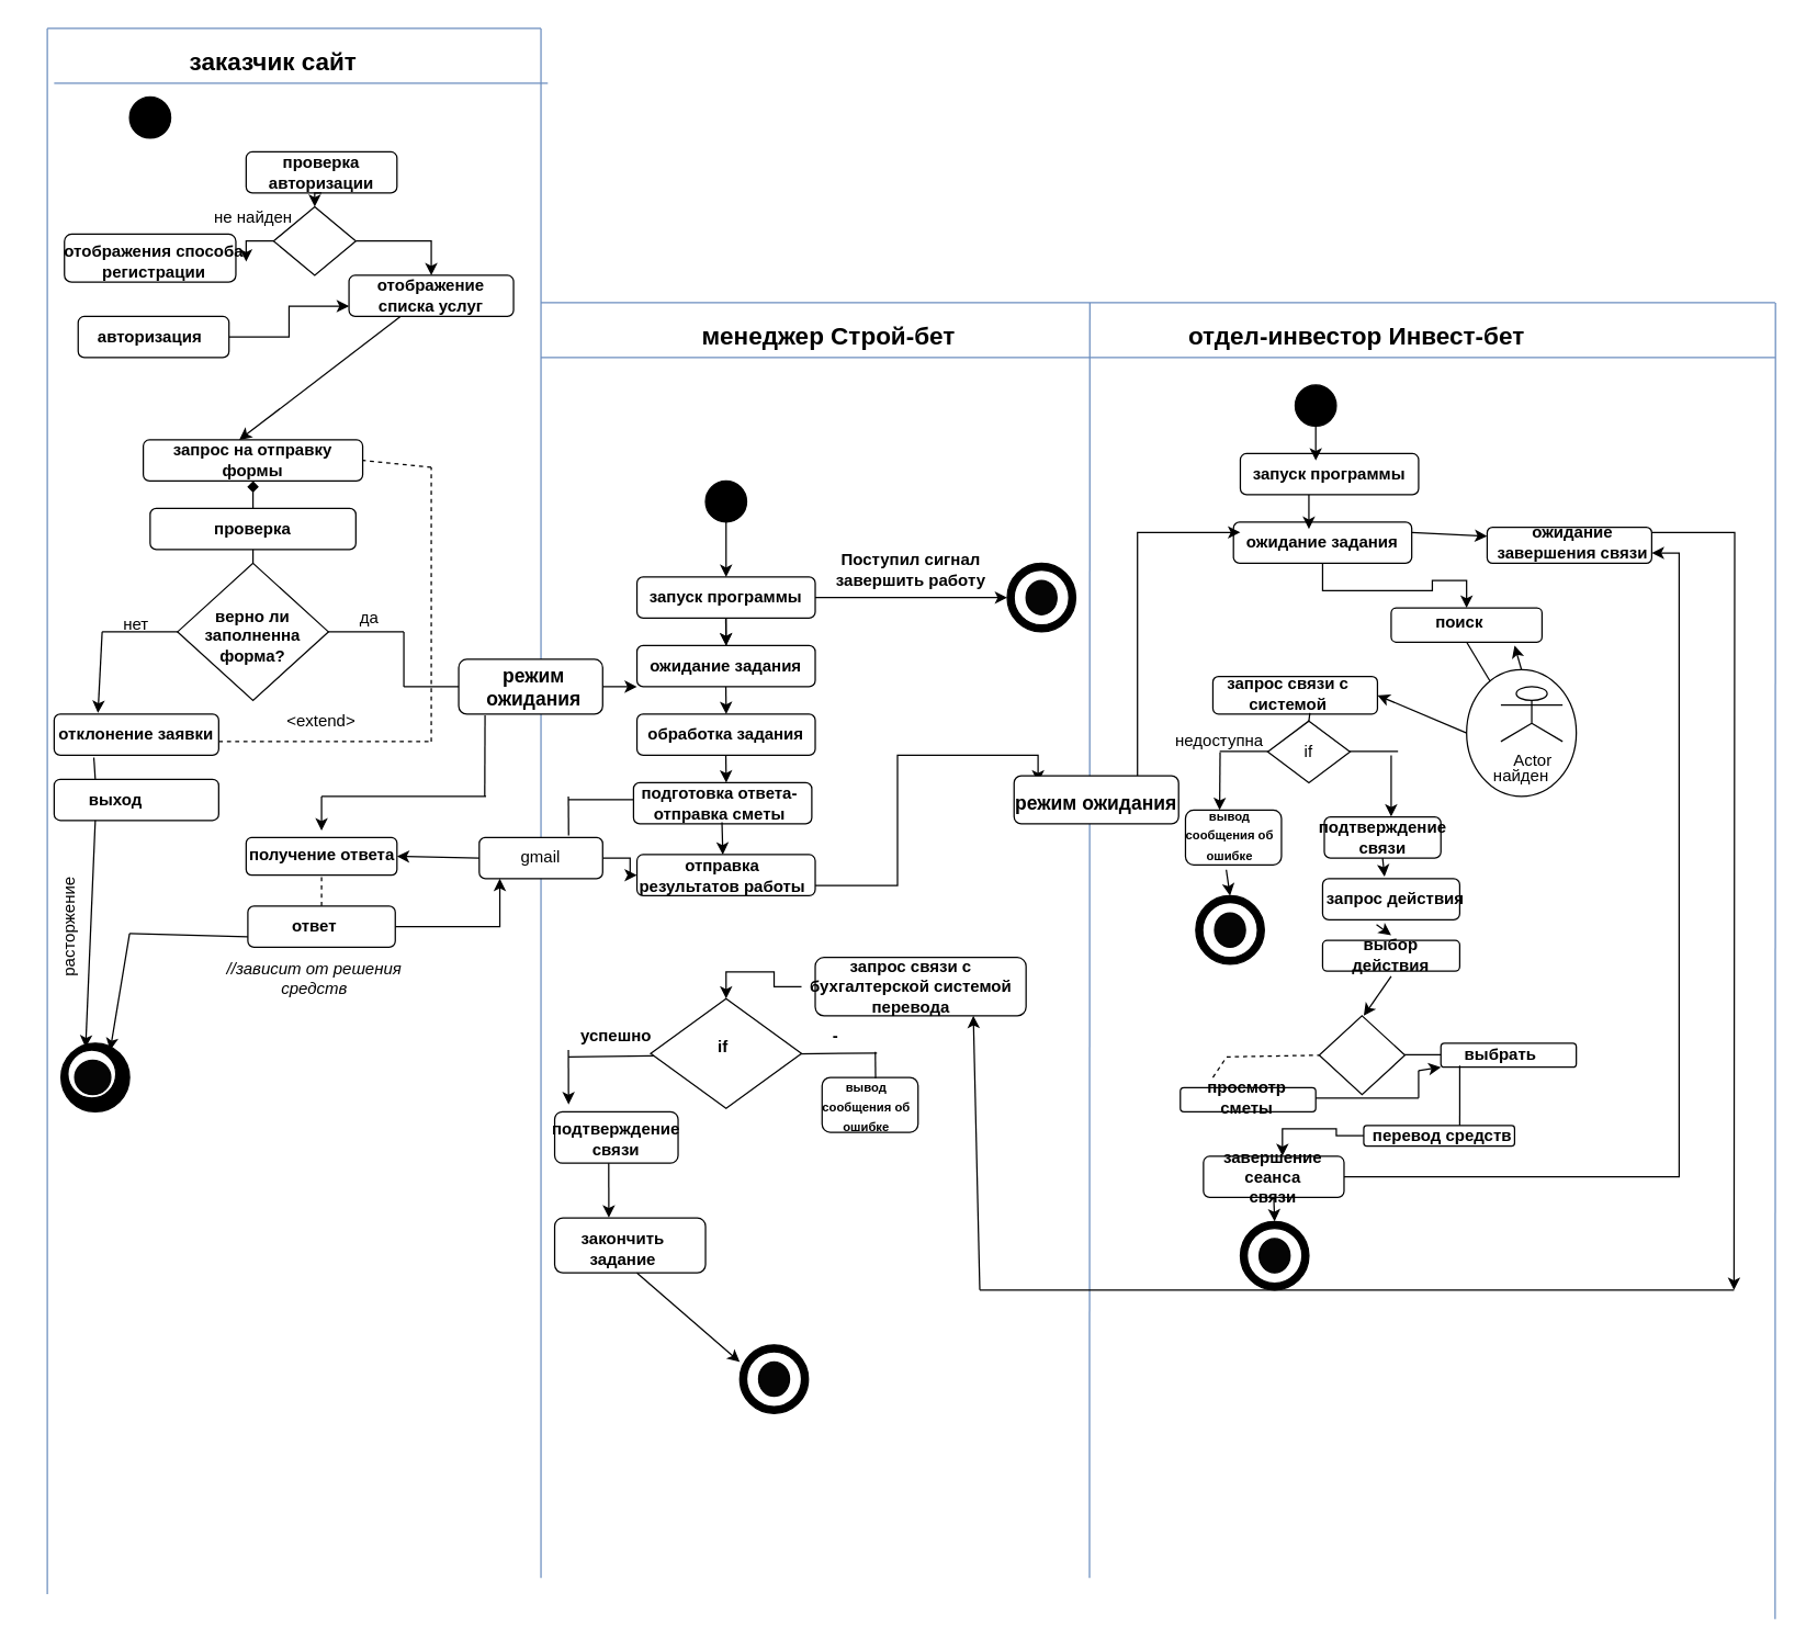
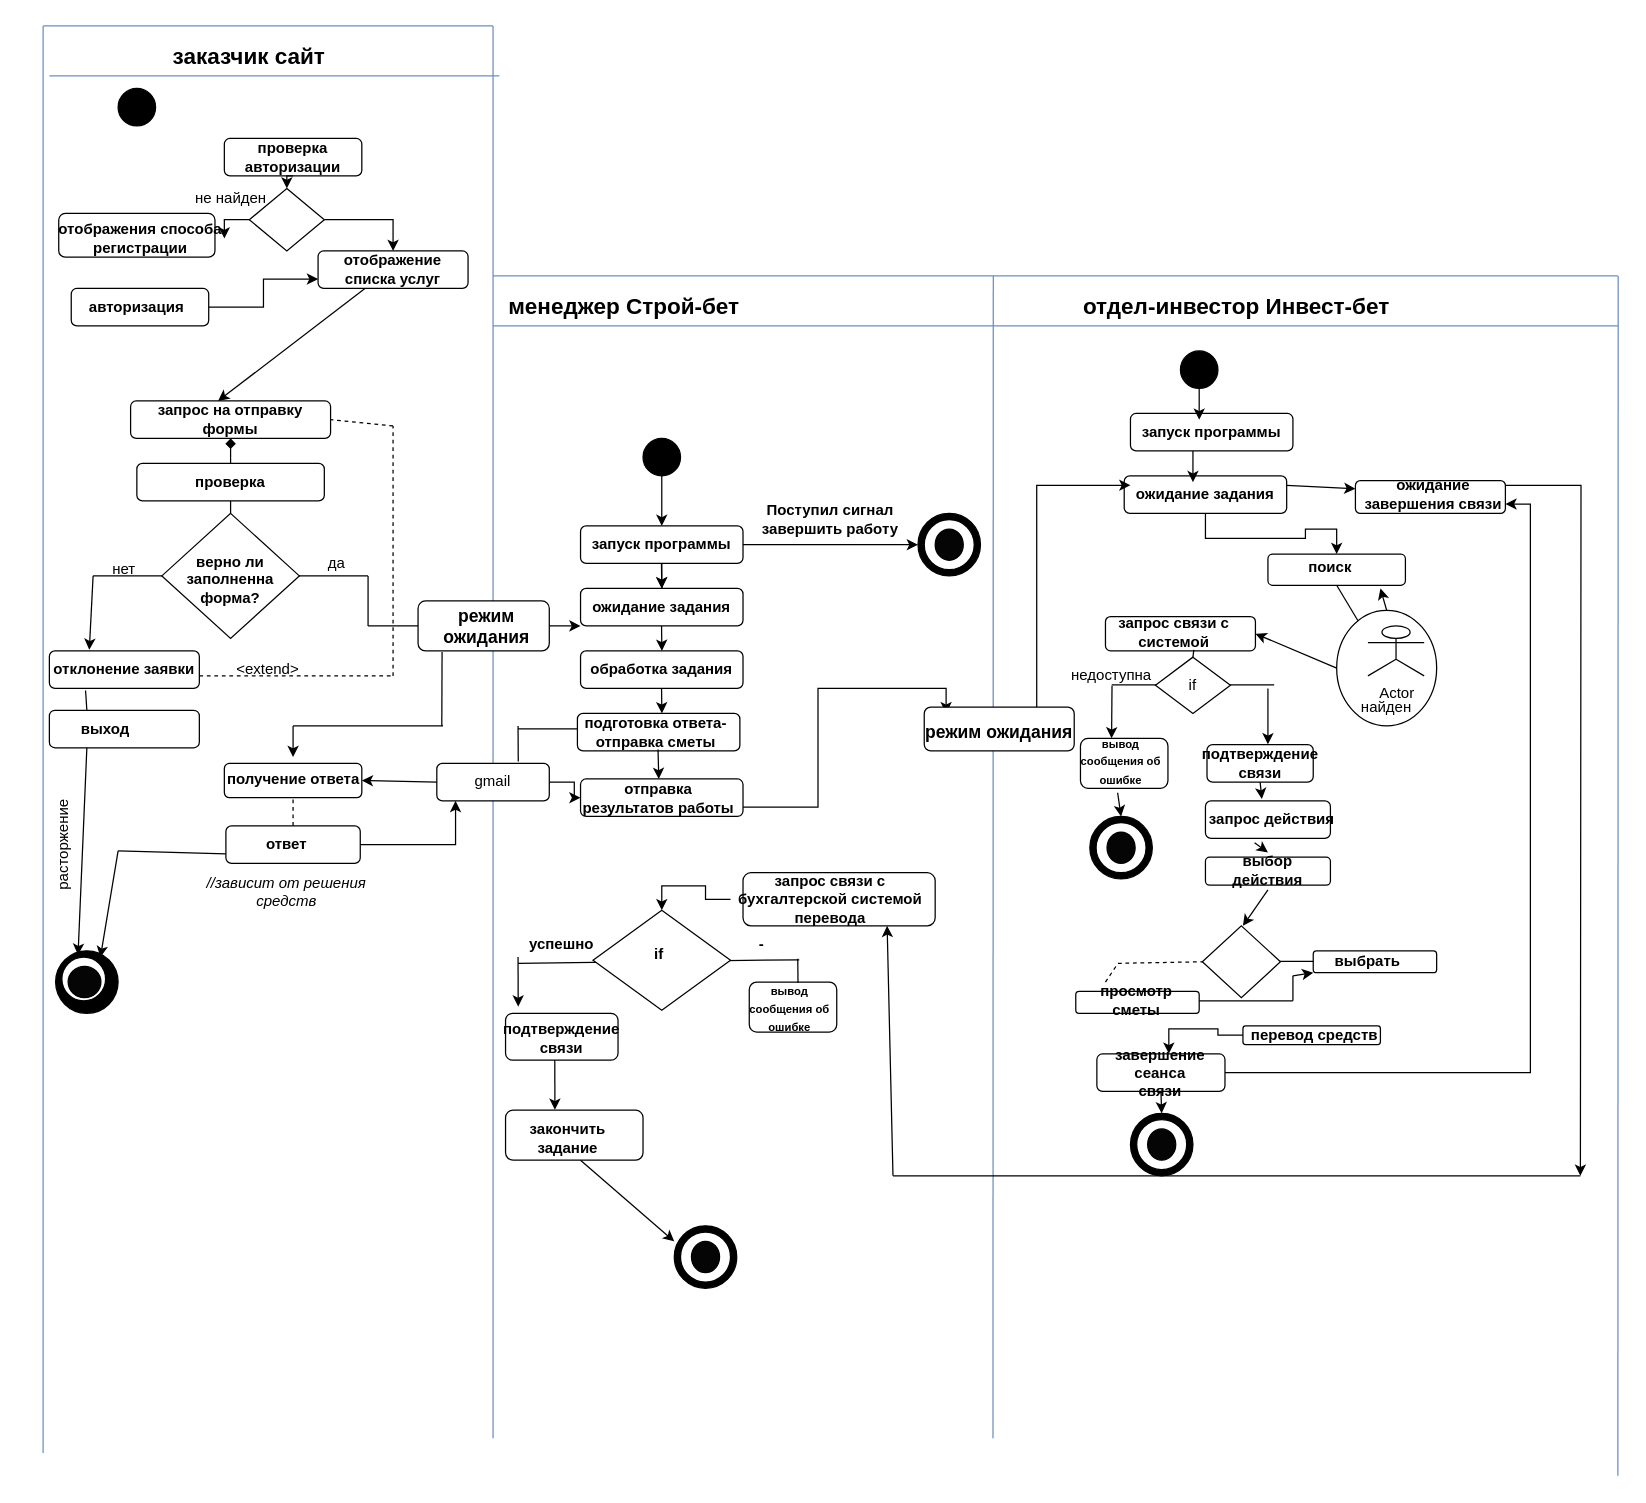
- <mxCell id="37" value="&lt;b&gt;&lt;font style=&quot;font-size: 18px;&quot;&gt;менеджер Строй-бет&lt;/font&gt;&lt;/b&gt;" style="text;strokeColor=none;align=center;fillColor=none;html=1;verticalAlign=middle;whiteSpace=wrap;rounded=0;" parent="1" vertex="1"><mxGeometry x="504" y="230" width="200" height="30" as="geometry" /></mxCell>
+ <mxCell id="37" value="&lt;b&gt;&lt;font style=&quot;font-size: 18px;&quot;&gt;менеджер Строй-бет&lt;/font&gt;&lt;/b&gt;" style="text;strokeColor=none;align=center;fillColor=none;html=1;verticalAlign=middle;whiteSpace=wrap;rounded=0;" parent="1" vertex="1"><mxGeometry x="399" y="230" width="200" height="30" as="geometry" /></mxCell>
- <mxCell id="79" value="&amp;lt;extend&amp;gt;" style="text;strokeColor=none;align=center;fillColor=none;html=1;verticalAlign=middle;whiteSpace=wrap;rounded=0;" parent="1" vertex="1"><mxGeometry x="204" y="510" width="60" height="30" as="geometry" /></mxCell>
+ <mxCell id="79" value="&amp;lt;extend&amp;gt;" style="text;strokeColor=none;align=center;fillColor=none;html=1;verticalAlign=middle;whiteSpace=wrap;rounded=0;" parent="1" vertex="1"><mxGeometry x="184" y="520" width="60" height="30" as="geometry" /></mxCell>
- <mxCell id="142" value="" style="endArrow=none;html=1;rounded=0;entryX=0;entryY=0.75;entryDx=0;entryDy=0;exitX=0.619;exitY=0.25;exitDx=0;exitDy=0;exitPerimeter=0;" parent="1" source="140" target="138" edge="1"><mxGeometry width="50" height="50" relative="1" as="geometry"><mxPoint x="1024" y="830" as="sourcePoint" /><mxPoint x="1074" y="780" as="targetPoint" /></mxGeometry></mxCell>
